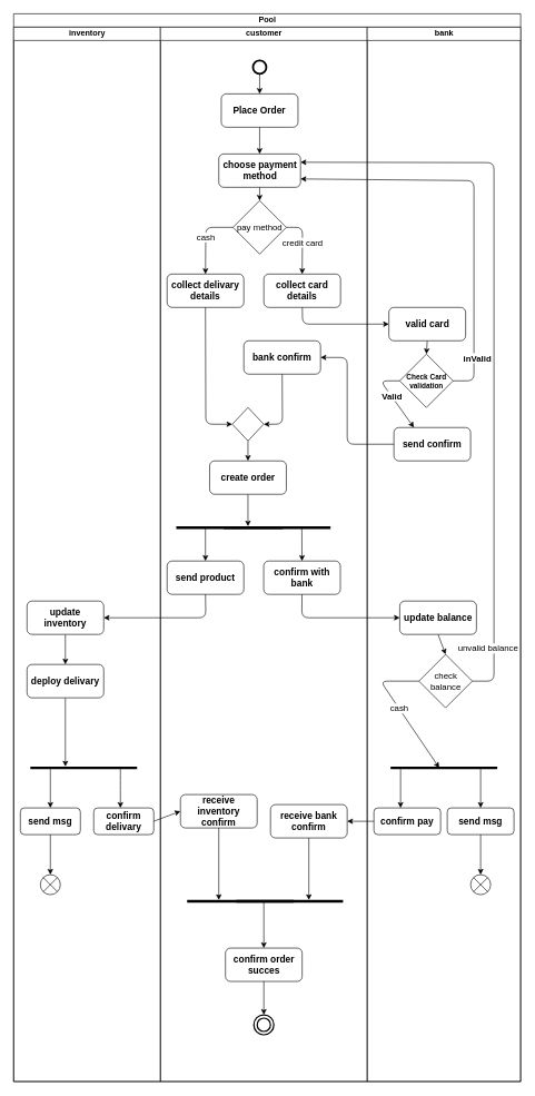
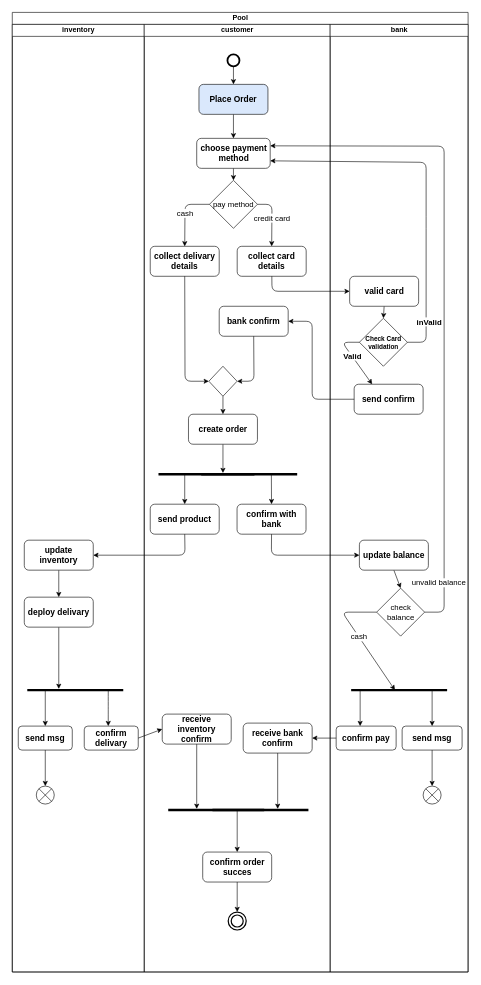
- <mxCell id="17" value="&lt;h3&gt;Place Order&lt;/h3&gt;" style="rounded=1;whiteSpace=wrap;html=1;" parent="15" vertex="1"><mxGeometry x="91.25" y="100" width="115" height="50" as="geometry" /></mxCell>
+ <mxCell id="17" value="&lt;h3&gt;Place Order&lt;/h3&gt;" style="rounded=1;whiteSpace=wrap;html=1;fillColor=#dae8fc;" parent="15" vertex="1"><mxGeometry x="91.25" y="100" width="115" height="50" as="geometry" /></mxCell>
